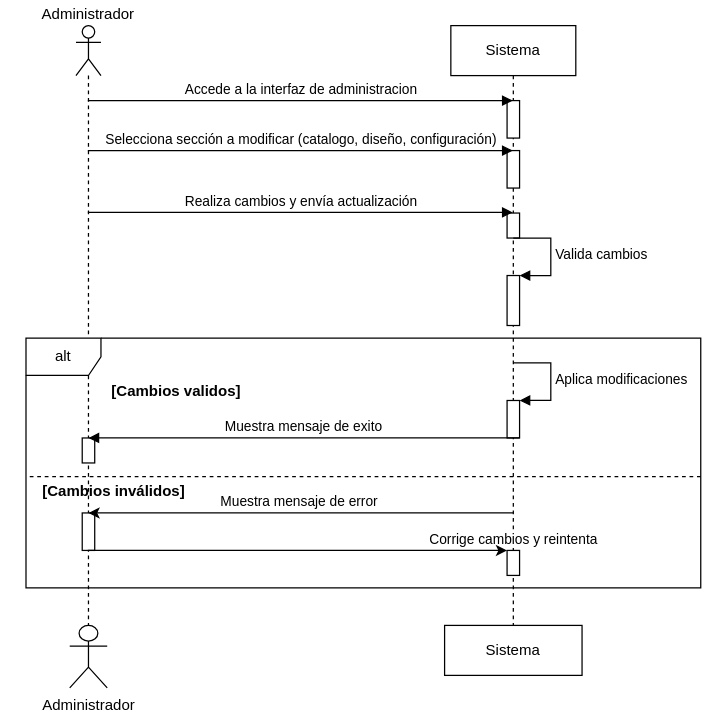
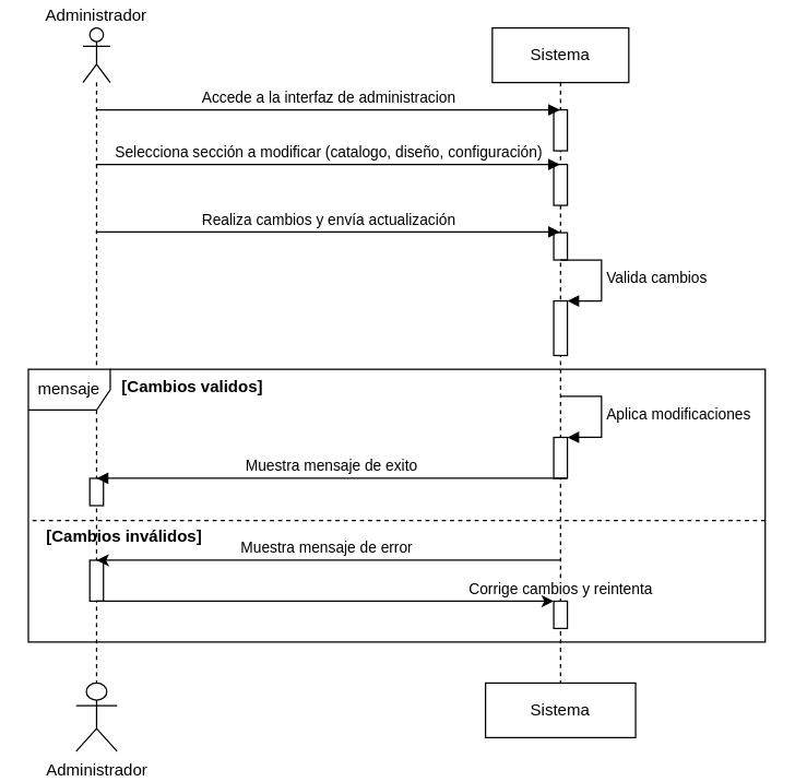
- <mxCell id="14" value="alt" style="shape=umlFrame;whiteSpace=wrap;html=1;pointerEvents=0;" vertex="1" parent="1"><mxGeometry x="20" y="270" width="540" height="200" as="geometry" /></mxCell>
+ <mxCell id="14" value="mensaje" style="shape=umlFrame;whiteSpace=wrap;html=1;pointerEvents=0;" vertex="1" parent="1"><mxGeometry x="20" y="270" width="540" height="200" as="geometry" /></mxCell>
- <mxCell id="21" value="[Cambios validos]" style="text;align=center;fontStyle=1;verticalAlign=middle;spacingLeft=3;spacingRight=3;strokeColor=none;rotatable=0;points=[[0,0.5],[1,0.5]];portConstraint=eastwest;html=1;" vertex="1" parent="1"><mxGeometry x="100" y="300" width="80" height="26" as="geometry" /></mxCell>
+ <mxCell id="21" value="[Cambios validos]" style="text;align=center;fontStyle=1;verticalAlign=middle;spacingLeft=3;spacingRight=3;strokeColor=none;rotatable=0;points=[[0,0.5],[1,0.5]];portConstraint=eastwest;html=1;" vertex="1" parent="1"><mxGeometry x="100" y="270" width="80" height="26" as="geometry" /></mxCell>
